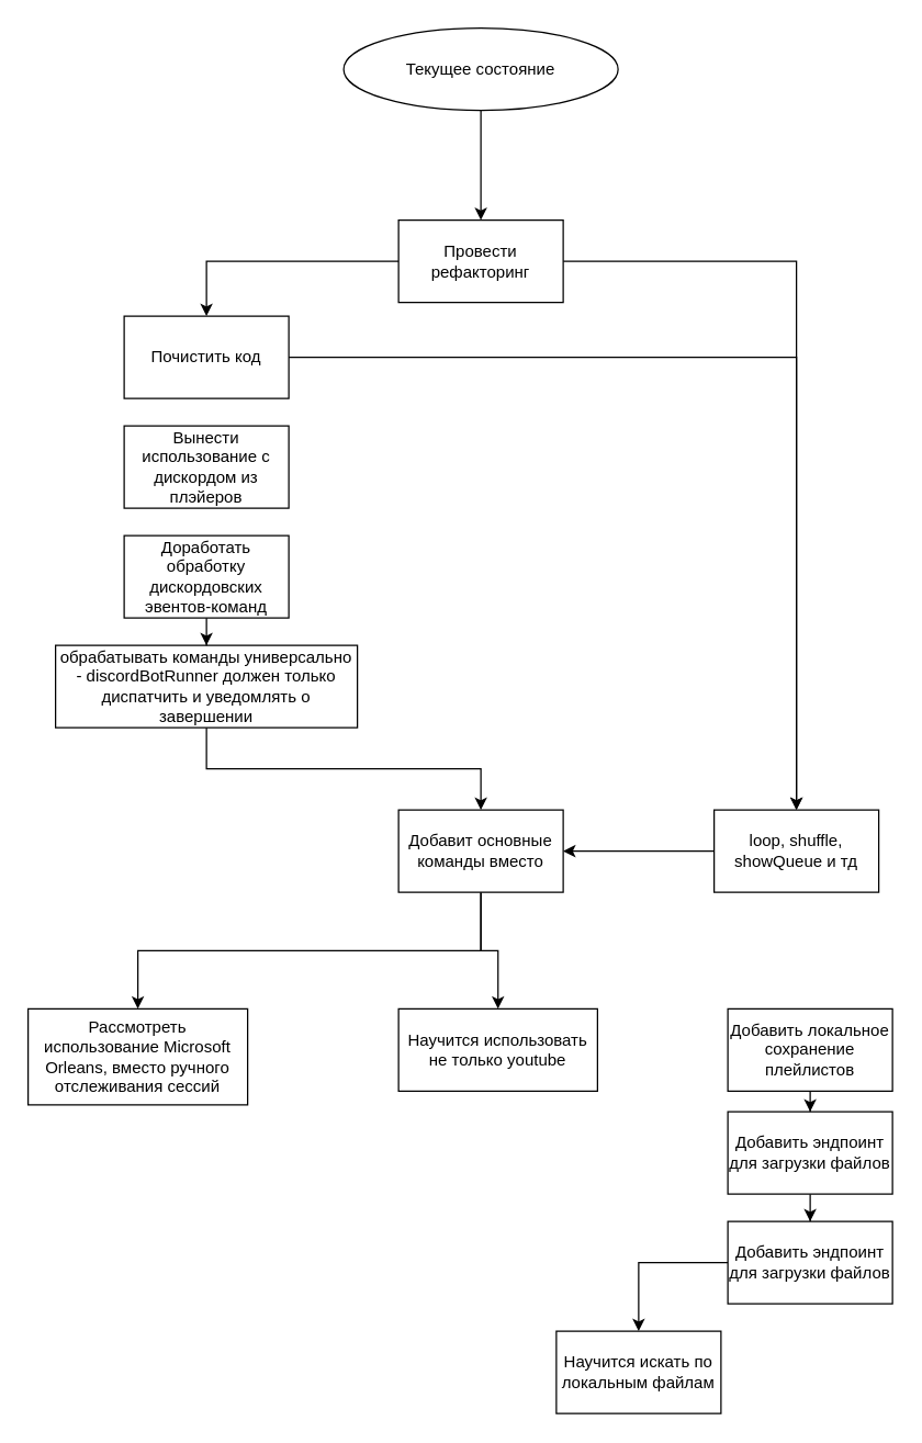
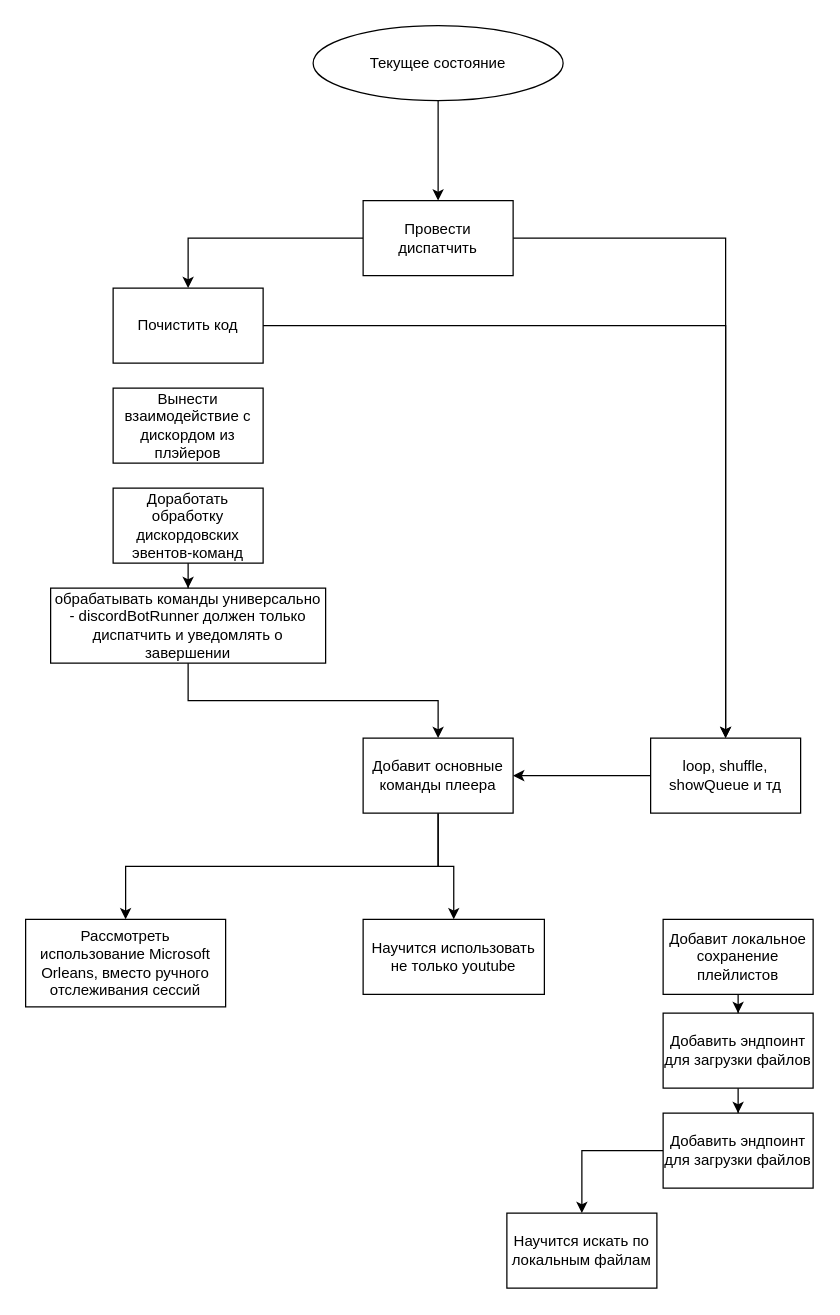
- <mxCell id="6" value="Провести рефакторинг" style="rounded=0;whiteSpace=wrap;html=1;" vertex="1" parent="1"><mxGeometry x="290" y="160" width="120" height="60" as="geometry" /></mxCell>
+ <mxCell id="6" value="Провести диспатчить" style="rounded=0;whiteSpace=wrap;html=1;" vertex="1" parent="1"><mxGeometry x="290" y="160" width="120" height="60" as="geometry" /></mxCell>
- <mxCell id="9" value="Вынести использование с дискордом из плэйеров" style="rounded=0;whiteSpace=wrap;html=1;fillColor=none;" vertex="1" parent="1"><mxGeometry x="90" y="310" width="120" height="60" as="geometry" /></mxCell>
+ <mxCell id="9" value="Вынести взаимодействие с дискордом из плэйеров" style="rounded=0;whiteSpace=wrap;html=1;fillColor=none;" vertex="1" parent="1"><mxGeometry x="90" y="310" width="120" height="60" as="geometry" /></mxCell>
- <mxCell id="16" value="Добавит основные команды вместо" style="rounded=0;whiteSpace=wrap;html=1;" vertex="1" parent="1"><mxGeometry x="290" y="590" width="120" height="60" as="geometry" /></mxCell>
+ <mxCell id="16" value="Добавит основные команды плеера" style="rounded=0;whiteSpace=wrap;html=1;" vertex="1" parent="1"><mxGeometry x="290" y="590" width="120" height="60" as="geometry" /></mxCell>
- <mxCell id="22" value="Добавить локальное сохранение плейлистов" style="rounded=0;whiteSpace=wrap;html=1;fillColor=default;" vertex="1" parent="1"><mxGeometry x="530" y="735" width="120" height="60" as="geometry" /></mxCell>
+ <mxCell id="22" value="Добавит локальное сохранение плейлистов" style="rounded=0;whiteSpace=wrap;html=1;fillColor=default;" vertex="1" parent="1"><mxGeometry x="530" y="735" width="120" height="60" as="geometry" /></mxCell>
